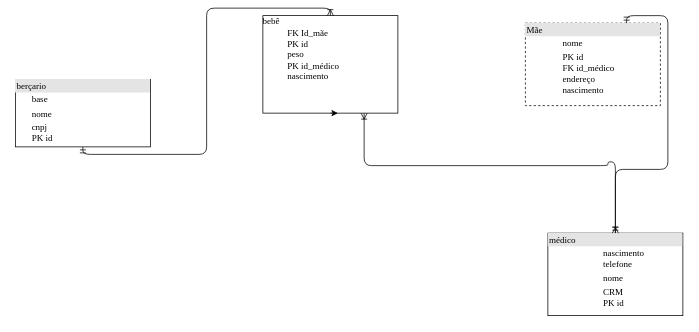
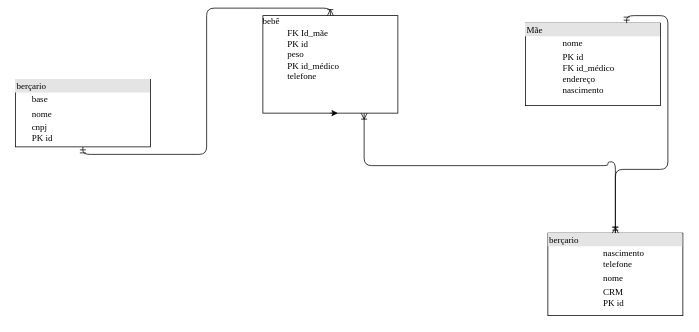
- <mxCell id="7" value="bebê&lt;br&gt;&lt;table style=&quot;width:100%;font-size:1em;&quot; cellspacing=&quot;0&quot; cellpadding=&quot;2&quot;&gt;&lt;tbody&gt;&lt;tr&gt;&lt;td&gt;&lt;br&gt;&lt;/td&gt;&lt;td&gt;&lt;span style=&quot;white-space: pre;&quot;&gt;&#09;&lt;/span&gt;FK Id_mãe&lt;br&gt;&lt;span style=&quot;white-space: pre;&quot;&gt;&#09;&lt;/span&gt;PK id&lt;br&gt;&lt;span style=&quot;white-space: pre;&quot;&gt;&#09;&lt;/span&gt;peso&lt;br&gt;&lt;span style=&quot;white-space: pre;&quot;&gt;&#09;&lt;/span&gt;PK id_médico&lt;br&gt;&lt;span style=&quot;white-space: pre;&quot;&gt;&#09;&lt;/span&gt;nascimento&lt;br&gt;&lt;/td&gt;&lt;/tr&gt;&lt;tr&gt;&lt;td&gt;&lt;br&gt;&lt;/td&gt;&lt;td&gt;&lt;br&gt;&lt;/td&gt;&lt;/tr&gt;&lt;tr&gt;&lt;td&gt;&lt;/td&gt;&lt;td&gt;&lt;br&gt;&lt;/td&gt;&lt;/tr&gt;&lt;/tbody&gt;&lt;/table&gt;" style="verticalAlign=top;align=left;overflow=fill;html=1;rounded=0;shadow=0;comic=0;labelBackgroundColor=none;strokeWidth=1;fontFamily=Verdana;fontSize=12" vertex="1" parent="1"><mxGeometry x="350" y="20" width="180" height="130" as="geometry" /></mxCell>
+ <mxCell id="7" value="bebê&lt;br&gt;&lt;table style=&quot;width:100%;font-size:1em;&quot; cellspacing=&quot;0&quot; cellpadding=&quot;2&quot;&gt;&lt;tbody&gt;&lt;tr&gt;&lt;td&gt;&lt;br&gt;&lt;/td&gt;&lt;td&gt;&lt;span style=&quot;white-space: pre;&quot;&gt;&#09;&lt;/span&gt;FK Id_mãe&lt;br&gt;&lt;span style=&quot;white-space: pre;&quot;&gt;&#09;&lt;/span&gt;PK id&lt;br&gt;&lt;span style=&quot;white-space: pre;&quot;&gt;&#09;&lt;/span&gt;peso&lt;br&gt;&lt;span style=&quot;white-space: pre;&quot;&gt;&#09;&lt;/span&gt;PK id_médico&lt;br&gt;&lt;span style=&quot;white-space: pre;&quot;&gt;&#09;&lt;/span&gt;telefone&lt;br&gt;&lt;/td&gt;&lt;/tr&gt;&lt;tr&gt;&lt;td&gt;&lt;br&gt;&lt;/td&gt;&lt;td&gt;&lt;br&gt;&lt;/td&gt;&lt;/tr&gt;&lt;tr&gt;&lt;td&gt;&lt;/td&gt;&lt;td&gt;&lt;br&gt;&lt;/td&gt;&lt;/tr&gt;&lt;/tbody&gt;&lt;/table&gt;" style="verticalAlign=top;align=left;overflow=fill;html=1;rounded=0;shadow=0;comic=0;labelBackgroundColor=none;strokeWidth=1;fontFamily=Verdana;fontSize=12" vertex="1" parent="1"><mxGeometry x="350" y="20" width="180" height="130" as="geometry" /></mxCell>
- <mxCell id="5" value="&lt;div style=&quot;box-sizing: border-box ; width: 100% ; background: #e4e4e4 ; padding: 2px&quot;&gt;Mãe&lt;br&gt;&lt;/div&gt;&lt;table style=&quot;width: 100% ; font-size: 1em&quot; cellspacing=&quot;0&quot; cellpadding=&quot;2&quot;&gt;&lt;tbody&gt;&lt;tr&gt;&lt;td&gt;&lt;span style=&quot;white-space: pre;&quot;&gt;&#09;&lt;/span&gt;&lt;span style=&quot;white-space: pre;&quot;&gt;&#09;&lt;/span&gt;nome&lt;br&gt;&lt;/td&gt;&lt;td&gt;&lt;br&gt;&lt;/td&gt;&lt;/tr&gt;&lt;tr&gt;&lt;td&gt;&lt;span style=&quot;white-space: pre;&quot;&gt;&#09;&lt;/span&gt;&lt;span style=&quot;white-space: pre;&quot;&gt;&#09;PK &lt;/span&gt;id&lt;br&gt;&lt;span style=&quot;white-space: pre;&quot;&gt;&#09;&lt;/span&gt;&lt;span style=&quot;white-space: pre;&quot;&gt;&#09;&lt;/span&gt;FK id_médico&lt;br&gt;&lt;span style=&quot;white-space: pre;&quot;&gt;&#09;&lt;/span&gt;&lt;span style=&quot;white-space: pre;&quot;&gt;&#09;&lt;/span&gt;endereço&lt;br&gt;&lt;span style=&quot;white-space: pre;&quot;&gt;&#09;&lt;/span&gt;&lt;span style=&quot;white-space: pre;&quot;&gt;&#09;&lt;/span&gt;nascimento&lt;br&gt;&lt;br&gt;&lt;/td&gt;&lt;td&gt;&lt;br&gt;&lt;/td&gt;&lt;/tr&gt;&lt;tr&gt;&lt;td&gt;&lt;br&gt;&lt;/td&gt;&lt;td&gt;&lt;br&gt;&lt;/td&gt;&lt;/tr&gt;&lt;tr&gt;&lt;td&gt;&lt;br&gt;&lt;/td&gt;&lt;td&gt;&lt;br&gt;&lt;/td&gt;&lt;/tr&gt;&lt;/tbody&gt;&lt;/table&gt;" style="verticalAlign=top;align=left;overflow=fill;html=1;rounded=0;shadow=0;comic=0;labelBackgroundColor=none;strokeWidth=1;fontFamily=Verdana;fontSize=12;dashed=1;" vertex="1" parent="1"><mxGeometry x="700" y="30" width="180" height="110" as="geometry" /></mxCell>
+ <mxCell id="5" value="&lt;div style=&quot;box-sizing: border-box ; width: 100% ; background: #e4e4e4 ; padding: 2px&quot;&gt;Mãe&lt;br&gt;&lt;/div&gt;&lt;table style=&quot;width: 100% ; font-size: 1em&quot; cellspacing=&quot;0&quot; cellpadding=&quot;2&quot;&gt;&lt;tbody&gt;&lt;tr&gt;&lt;td&gt;&lt;span style=&quot;white-space: pre;&quot;&gt;&#09;&lt;/span&gt;&lt;span style=&quot;white-space: pre;&quot;&gt;&#09;&lt;/span&gt;nome&lt;br&gt;&lt;/td&gt;&lt;td&gt;&lt;br&gt;&lt;/td&gt;&lt;/tr&gt;&lt;tr&gt;&lt;td&gt;&lt;span style=&quot;white-space: pre;&quot;&gt;&#09;&lt;/span&gt;&lt;span style=&quot;white-space: pre;&quot;&gt;&#09;PK &lt;/span&gt;id&lt;br&gt;&lt;span style=&quot;white-space: pre;&quot;&gt;&#09;&lt;/span&gt;&lt;span style=&quot;white-space: pre;&quot;&gt;&#09;&lt;/span&gt;FK id_médico&lt;br&gt;&lt;span style=&quot;white-space: pre;&quot;&gt;&#09;&lt;/span&gt;&lt;span style=&quot;white-space: pre;&quot;&gt;&#09;&lt;/span&gt;endereço&lt;br&gt;&lt;span style=&quot;white-space: pre;&quot;&gt;&#09;&lt;/span&gt;&lt;span style=&quot;white-space: pre;&quot;&gt;&#09;&lt;/span&gt;nascimento&lt;br&gt;&lt;br&gt;&lt;/td&gt;&lt;td&gt;&lt;br&gt;&lt;/td&gt;&lt;/tr&gt;&lt;tr&gt;&lt;td&gt;&lt;br&gt;&lt;/td&gt;&lt;td&gt;&lt;br&gt;&lt;/td&gt;&lt;/tr&gt;&lt;tr&gt;&lt;td&gt;&lt;br&gt;&lt;/td&gt;&lt;td&gt;&lt;br&gt;&lt;/td&gt;&lt;/tr&gt;&lt;/tbody&gt;&lt;/table&gt;" style="verticalAlign=top;align=left;overflow=fill;html=1;rounded=0;shadow=0;comic=0;labelBackgroundColor=none;strokeWidth=1;fontFamily=Verdana;fontSize=12" vertex="1" parent="1"><mxGeometry x="700" y="30" width="180" height="110" as="geometry" /></mxCell>
- <mxCell id="4" value="&lt;div style=&quot;box-sizing: border-box ; width: 100% ; background: #e4e4e4 ; padding: 2px&quot;&gt;médico&lt;br&gt;&lt;/div&gt;&lt;table style=&quot;width: 100% ; font-size: 1em&quot; cellspacing=&quot;0&quot; cellpadding=&quot;2&quot;&gt;&lt;tbody&gt;&lt;tr&gt;&lt;td&gt;&lt;span style=&quot;white-space: pre;&quot;&gt;&#09;&lt;/span&gt;&lt;span style=&quot;white-space: pre;&quot;&gt;&#09;&lt;/span&gt;&lt;span style=&quot;white-space: pre;&quot;&gt;&#09;&lt;/span&gt;nascimento&lt;br&gt;&lt;span style=&quot;white-space: pre;&quot;&gt;&#09;&lt;/span&gt;&lt;span style=&quot;white-space: pre;&quot;&gt;&#09;&lt;/span&gt;&lt;span style=&quot;white-space: pre;&quot;&gt;&#09;telefone&lt;/span&gt;&lt;br&gt;&lt;/td&gt;&lt;td&gt;&lt;br&gt;&lt;/td&gt;&lt;/tr&gt;&lt;tr&gt;&lt;td&gt;&lt;span style=&quot;white-space: pre;&quot;&gt;&#09;&lt;/span&gt;&lt;span style=&quot;white-space: pre;&quot;&gt;&#09;&lt;/span&gt;&lt;span style=&quot;white-space: pre;&quot;&gt;&#09;&lt;/span&gt;nome&lt;br&gt;&lt;/td&gt;&lt;td&gt;&lt;br&gt;&lt;/td&gt;&lt;/tr&gt;&lt;tr&gt;&lt;td&gt;&lt;span style=&quot;white-space: pre;&quot;&gt;&#09;&lt;/span&gt;&lt;span style=&quot;white-space: pre;&quot;&gt;&#09;&lt;/span&gt;&lt;span style=&quot;white-space: pre;&quot;&gt;&#09;&lt;/span&gt;CRM&lt;br&gt;&lt;span style=&quot;white-space: pre;&quot;&gt;&#09;&lt;/span&gt;&lt;span style=&quot;white-space: pre;&quot;&gt;&#09;&lt;/span&gt;&lt;span style=&quot;white-space: pre;&quot;&gt;&#09;PK &lt;/span&gt;id&lt;br&gt;&lt;br&gt;&lt;/td&gt;&lt;td&gt;&lt;br&gt;&lt;/td&gt;&lt;/tr&gt;&lt;tr&gt;&lt;td&gt;&lt;br&gt;&lt;/td&gt;&lt;td&gt;&lt;br&gt;&lt;/td&gt;&lt;/tr&gt;&lt;/tbody&gt;&lt;/table&gt;" style="verticalAlign=top;align=left;overflow=fill;html=1;rounded=0;shadow=0;comic=0;labelBackgroundColor=none;strokeWidth=1;fontFamily=Verdana;fontSize=12" vertex="1" parent="1"><mxGeometry x="730" y="310" width="180" height="110" as="geometry" /></mxCell>
+ <mxCell id="4" value="&lt;div style=&quot;box-sizing: border-box ; width: 100% ; background: #e4e4e4 ; padding: 2px&quot;&gt;berçario&lt;br&gt;&lt;/div&gt;&lt;table style=&quot;width: 100% ; font-size: 1em&quot; cellspacing=&quot;0&quot; cellpadding=&quot;2&quot;&gt;&lt;tbody&gt;&lt;tr&gt;&lt;td&gt;&lt;span style=&quot;white-space: pre;&quot;&gt;&#09;&lt;/span&gt;&lt;span style=&quot;white-space: pre;&quot;&gt;&#09;&lt;/span&gt;&lt;span style=&quot;white-space: pre;&quot;&gt;&#09;&lt;/span&gt;nascimento&lt;br&gt;&lt;span style=&quot;white-space: pre;&quot;&gt;&#09;&lt;/span&gt;&lt;span style=&quot;white-space: pre;&quot;&gt;&#09;&lt;/span&gt;&lt;span style=&quot;white-space: pre;&quot;&gt;&#09;telefone&lt;/span&gt;&lt;br&gt;&lt;/td&gt;&lt;td&gt;&lt;br&gt;&lt;/td&gt;&lt;/tr&gt;&lt;tr&gt;&lt;td&gt;&lt;span style=&quot;white-space: pre;&quot;&gt;&#09;&lt;/span&gt;&lt;span style=&quot;white-space: pre;&quot;&gt;&#09;&lt;/span&gt;&lt;span style=&quot;white-space: pre;&quot;&gt;&#09;&lt;/span&gt;nome&lt;br&gt;&lt;/td&gt;&lt;td&gt;&lt;br&gt;&lt;/td&gt;&lt;/tr&gt;&lt;tr&gt;&lt;td&gt;&lt;span style=&quot;white-space: pre;&quot;&gt;&#09;&lt;/span&gt;&lt;span style=&quot;white-space: pre;&quot;&gt;&#09;&lt;/span&gt;&lt;span style=&quot;white-space: pre;&quot;&gt;&#09;&lt;/span&gt;CRM&lt;br&gt;&lt;span style=&quot;white-space: pre;&quot;&gt;&#09;&lt;/span&gt;&lt;span style=&quot;white-space: pre;&quot;&gt;&#09;&lt;/span&gt;&lt;span style=&quot;white-space: pre;&quot;&gt;&#09;PK &lt;/span&gt;id&lt;br&gt;&lt;br&gt;&lt;/td&gt;&lt;td&gt;&lt;br&gt;&lt;/td&gt;&lt;/tr&gt;&lt;tr&gt;&lt;td&gt;&lt;br&gt;&lt;/td&gt;&lt;td&gt;&lt;br&gt;&lt;/td&gt;&lt;/tr&gt;&lt;/tbody&gt;&lt;/table&gt;" style="verticalAlign=top;align=left;overflow=fill;html=1;rounded=0;shadow=0;comic=0;labelBackgroundColor=none;strokeWidth=1;fontFamily=Verdana;fontSize=12" vertex="1" parent="1"><mxGeometry x="730" y="310" width="180" height="110" as="geometry" /></mxCell>
